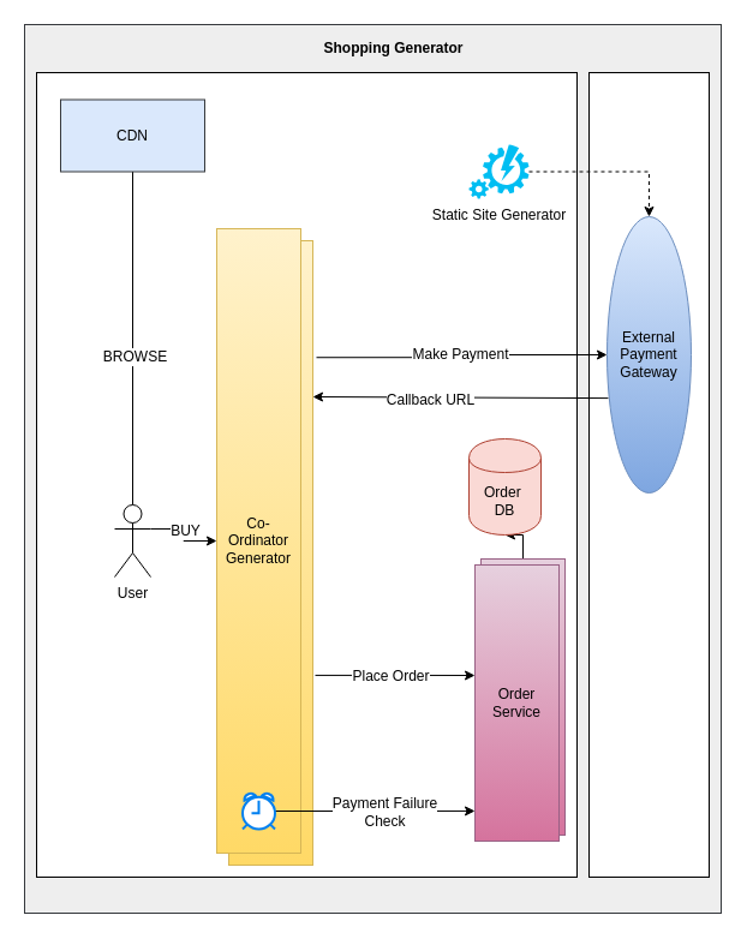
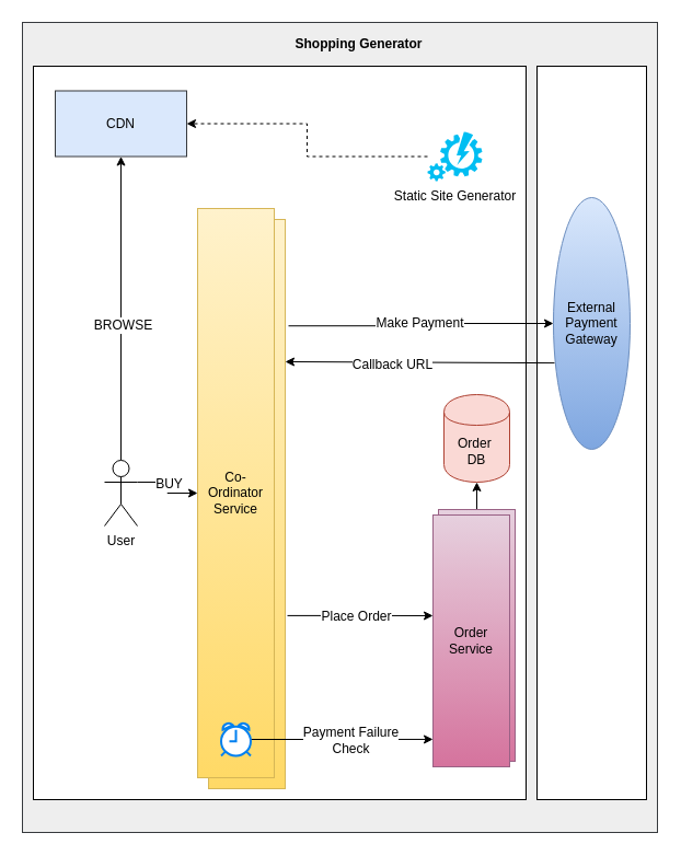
- <mxCell id="21" style="edgeStyle=orthogonalEdgeStyle;rounded=0;orthogonalLoop=1;jettySize=auto;html=1;dashed=1;" parent="1" source="22" target="19" edge="1"><mxGeometry relative="1" as="geometry" /></mxCell>
+ <mxCell id="21" style="edgeStyle=orthogonalEdgeStyle;rounded=0;orthogonalLoop=1;jettySize=auto;html=1;entryX=1;entryY=0.5;entryDx=0;entryDy=0;dashed=1;" parent="1" source="22" target="23" edge="1"><mxGeometry relative="1" as="geometry" /></mxCell>
- <mxCell id="5" style="edgeStyle=orthogonalEdgeStyle;rounded=0;orthogonalLoop=1;jettySize=auto;html=1;endArrow=none;" parent="1" source="9" target="23" edge="1"><mxGeometry relative="1" as="geometry" /></mxCell>
+ <mxCell id="5" style="edgeStyle=orthogonalEdgeStyle;rounded=0;orthogonalLoop=1;jettySize=auto;html=1;" parent="1" source="9" target="23" edge="1"><mxGeometry relative="1" as="geometry" /></mxCell>
- <mxCell id="18" value="Order&amp;nbsp;&lt;br&gt;DB" style="shape=cylinder;whiteSpace=wrap;html=1;boundedLbl=1;backgroundOutline=1;fillColor=#fad9d5;strokeColor=#ae4132;" parent="1" vertex="1"><mxGeometry x="390" y="365" width="60" height="80" as="geometry" /></mxCell>
+ <mxCell id="18" value="Order&amp;nbsp;&lt;br&gt;DB" style="shape=cylinder;whiteSpace=wrap;html=1;boundedLbl=1;backgroundOutline=1;fillColor=#fad9d5;strokeColor=#ae4132;" parent="1" vertex="1"><mxGeometry x="405" y="360" width="60" height="80" as="geometry" /></mxCell>
- <mxCell id="15" value="Co-Ordinator Generator" style="rounded=0;whiteSpace=wrap;html=1;gradientColor=#ffd966;fillColor=#fff2cc;strokeColor=#d6b656;" parent="1" vertex="1"><mxGeometry x="180" y="190" width="70" height="520" as="geometry" /></mxCell>
+ <mxCell id="15" value="Co-Ordinator Service" style="rounded=0;whiteSpace=wrap;html=1;gradientColor=#ffd966;fillColor=#fff2cc;strokeColor=#d6b656;" parent="1" vertex="1"><mxGeometry x="180" y="190" width="70" height="520" as="geometry" /></mxCell>
